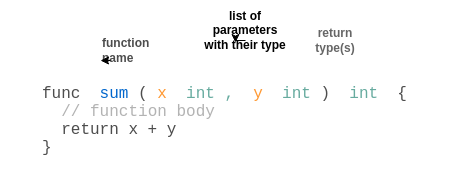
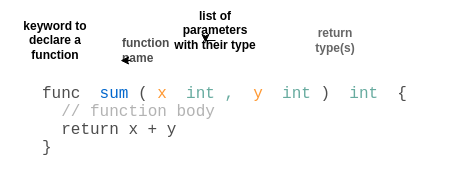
- <mxCell id="4" value="&lt;b&gt;list of parameters with their type&lt;/b&gt;" style="text;html=1;strokeColor=none;fillColor=none;align=center;verticalAlign=middle;whiteSpace=wrap;rounded=0;" vertex="1" parent="1"><mxGeometry x="200" y="20" width="90" height="20" as="geometry" /></mxCell>
+ <mxCell id="4" value="&lt;b&gt;list of parameters with their type&lt;/b&gt;" style="text;html=1;strokeColor=none;fillColor=none;align=center;verticalAlign=middle;whiteSpace=wrap;rounded=0;" vertex="1" parent="1"><mxGeometry x="170" y="20" width="90" height="20" as="geometry" /></mxCell>
+ <mxCell id="7" value="&lt;b&gt;keyword to declare a function&lt;/b&gt;" style="text;html=1;strokeColor=none;fillColor=none;align=center;verticalAlign=middle;whiteSpace=wrap;rounded=0;" vertex="1" parent="1"><mxGeometry x="20" y="30" width="70" height="20" as="geometry" /></mxCell>
- <mxCell id="3" value="&lt;b&gt;&lt;font color=&quot;#4d4d4d&quot;&gt;function name&lt;/font&gt;&lt;/b&gt;" style="text;html=1;strokeColor=none;fillColor=none;align=left;verticalAlign=middle;whiteSpace=wrap;rounded=0;" vertex="1" parent="1"><mxGeometry x="100" y="40" width="40" height="20" as="geometry" /></mxCell>
+ <mxCell id="3" value="&lt;b&gt;&lt;font color=&quot;#4d4d4d&quot;&gt;function name&lt;/font&gt;&lt;/b&gt;" style="text;html=1;strokeColor=none;fillColor=none;align=left;verticalAlign=middle;whiteSpace=wrap;rounded=0;" vertex="1" parent="1"><mxGeometry x="120" y="40" width="40" height="20" as="geometry" /></mxCell>
